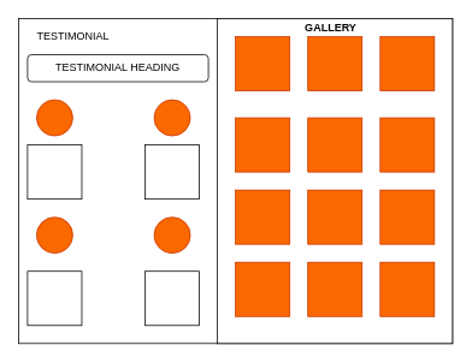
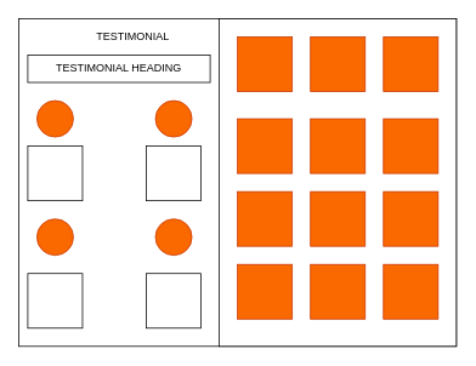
- <mxCell id="26" value="&lt;b&gt;GALLERY&lt;/b&gt;" style="text;html=1;resizable=0;autosize=1;align=center;verticalAlign=middle;points=[];fillColor=none;strokeColor=none;rounded=0;" vertex="1" parent="1"><mxGeometry x="330" y="20" width="70" height="20" as="geometry" /></mxCell>
- <mxCell id="17" value="TESTIMONIAL" style="text;html=1;resizable=0;autosize=1;align=center;verticalAlign=middle;points=[];fillColor=none;strokeColor=none;rounded=0;" vertex="1" parent="1"><mxGeometry x="30" y="30" width="100" height="20" as="geometry" /></mxCell>
+ <mxCell id="17" value="TESTIMONIAL" style="text;html=1;resizable=0;autosize=1;align=center;verticalAlign=middle;points=[];fillColor=none;strokeColor=none;rounded=0;" vertex="1" parent="1"><mxGeometry x="95" y="30" width="100" height="20" as="geometry" /></mxCell>
- <mxCell id="16" value="TESTIMONIAL HEADING" style="whiteSpace=wrap;html=1;rounded=1;" vertex="1" parent="1"><mxGeometry x="30" y="60" width="200" height="30" as="geometry" /></mxCell>
+ <mxCell id="16" value="TESTIMONIAL HEADING" style="whiteSpace=wrap;html=1;" vertex="1" parent="1"><mxGeometry x="30" y="60" width="200" height="30" as="geometry" /></mxCell>
